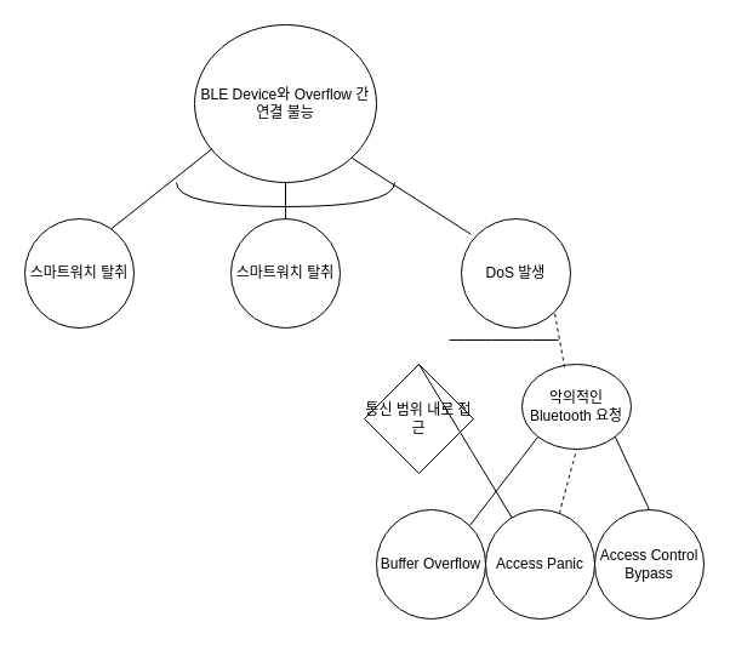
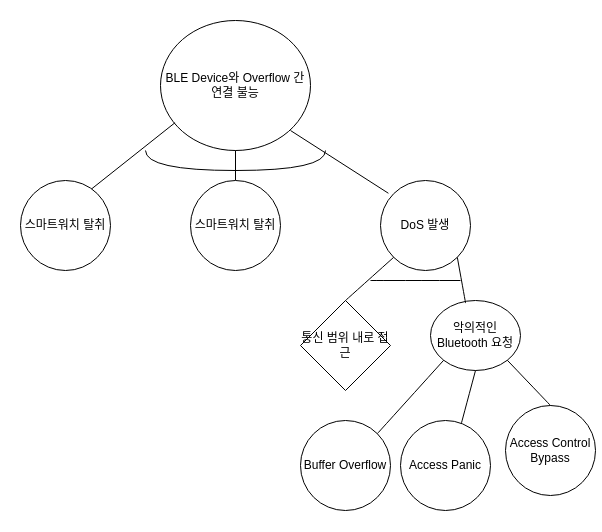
- <mxCell id="12" value="" style="endArrow=none;html=1;rounded=0;curved=1;entryX=1;entryY=1;entryDx=0;entryDy=0;exitX=0.39;exitY=0.037;exitDx=0;exitDy=0;exitPerimeter=0;dashed=1;" edge="1" parent="1" source="8" target="6"><mxGeometry width="50" height="50" relative="1" as="geometry"><mxPoint x="270" y="300" as="sourcePoint" /><mxPoint x="320" y="250" as="targetPoint" /></mxGeometry></mxCell>
+ <mxCell id="12" value="" style="endArrow=none;html=1;rounded=0;curved=1;entryX=1;entryY=1;entryDx=0;entryDy=0;exitX=0.39;exitY=0.037;exitDx=0;exitDy=0;exitPerimeter=0;" edge="1" parent="1" source="8" target="6"><mxGeometry width="50" height="50" relative="1" as="geometry"><mxPoint x="270" y="300" as="sourcePoint" /><mxPoint x="320" y="250" as="targetPoint" /></mxGeometry></mxCell>
- <mxCell id="11" value="" style="endArrow=none;html=1;rounded=0;curved=1;exitX=0.5;exitY=0;exitDx=0;exitDy=0;" edge="1" parent="1" source="10" target="17"><mxGeometry width="50" height="50" relative="1" as="geometry"><mxPoint x="270" y="300" as="sourcePoint" /><mxPoint x="320" y="250" as="targetPoint" /></mxGeometry></mxCell>
+ <mxCell id="11" value="" style="endArrow=none;html=1;rounded=0;curved=1;entryX=0;entryY=1;entryDx=0;entryDy=0;exitX=0.5;exitY=0;exitDx=0;exitDy=0;" edge="1" parent="1" source="10" target="6"><mxGeometry width="50" height="50" relative="1" as="geometry"><mxPoint x="270" y="300" as="sourcePoint" /><mxPoint x="320" y="250" as="targetPoint" /></mxGeometry></mxCell>
- <mxCell id="18" value="" style="endArrow=none;html=1;rounded=0;curved=1;entryX=0.5;entryY=1;entryDx=0;entryDy=0;exitX=0.676;exitY=0.033;exitDx=0;exitDy=0;exitPerimeter=0;dashed=1;" edge="1" parent="1" source="17" target="8"><mxGeometry width="50" height="50" relative="1" as="geometry"><mxPoint x="420" y="460" as="sourcePoint" /><mxPoint x="470" y="410" as="targetPoint" /></mxGeometry></mxCell>
+ <mxCell id="18" value="" style="endArrow=none;html=1;rounded=0;curved=1;entryX=0.5;entryY=1;entryDx=0;entryDy=0;exitX=0.676;exitY=0.033;exitDx=0;exitDy=0;exitPerimeter=0;" edge="1" parent="1" source="17" target="8"><mxGeometry width="50" height="50" relative="1" as="geometry"><mxPoint x="420" y="460" as="sourcePoint" /><mxPoint x="470" y="410" as="targetPoint" /></mxGeometry></mxCell>
- <mxCell id="15" value="Buffer Overflow" style="ellipse;whiteSpace=wrap;html=1;aspect=fixed;" vertex="1" parent="1"><mxGeometry x="310" y="420" width="90" height="90" as="geometry" /></mxCell>
+ <mxCell id="15" value="Buffer Overflow" style="ellipse;whiteSpace=wrap;html=1;aspect=fixed;" vertex="1" parent="1"><mxGeometry x="300" y="420" width="90" height="90" as="geometry" /></mxCell>
- <mxCell id="19" value="Access Control Bypass" style="ellipse;whiteSpace=wrap;html=1;aspect=fixed;" vertex="1" parent="1"><mxGeometry x="490" y="420" width="90" height="90" as="geometry" /></mxCell>
+ <mxCell id="19" value="Access Control Bypass" style="ellipse;whiteSpace=wrap;html=1;aspect=fixed;" vertex="1" parent="1"><mxGeometry x="505" y="405" width="90" height="90" as="geometry" /></mxCell>
